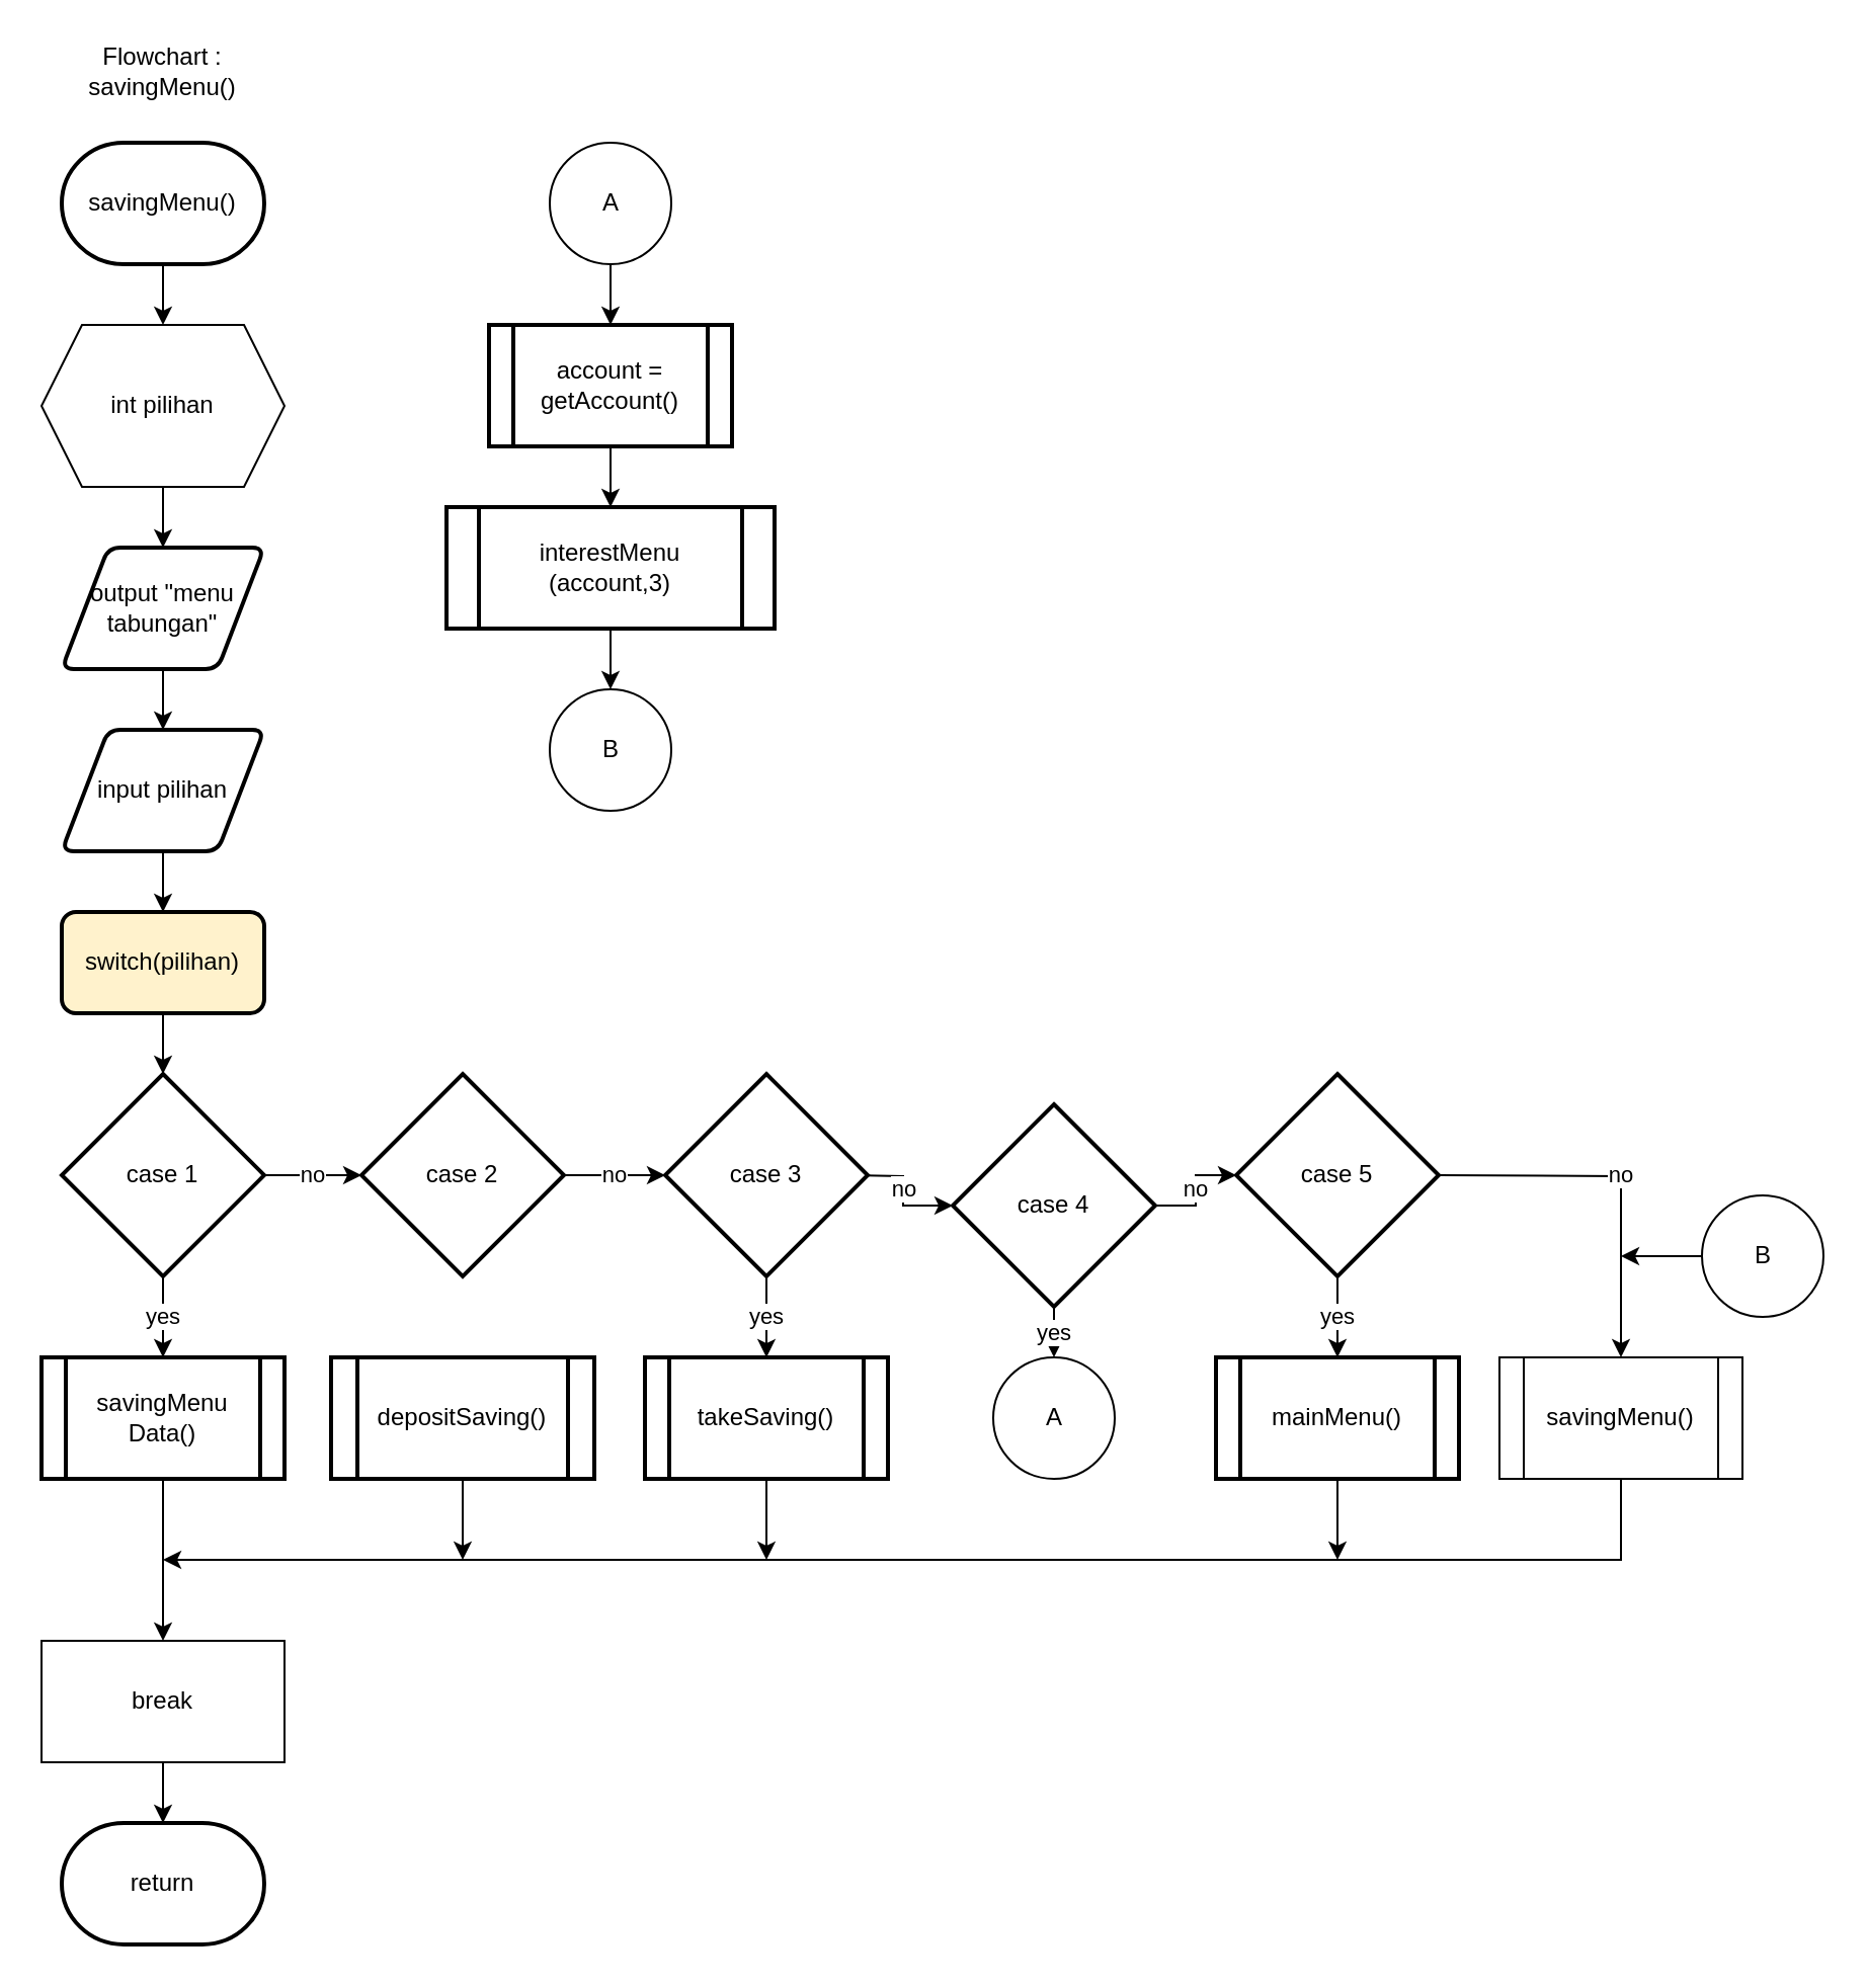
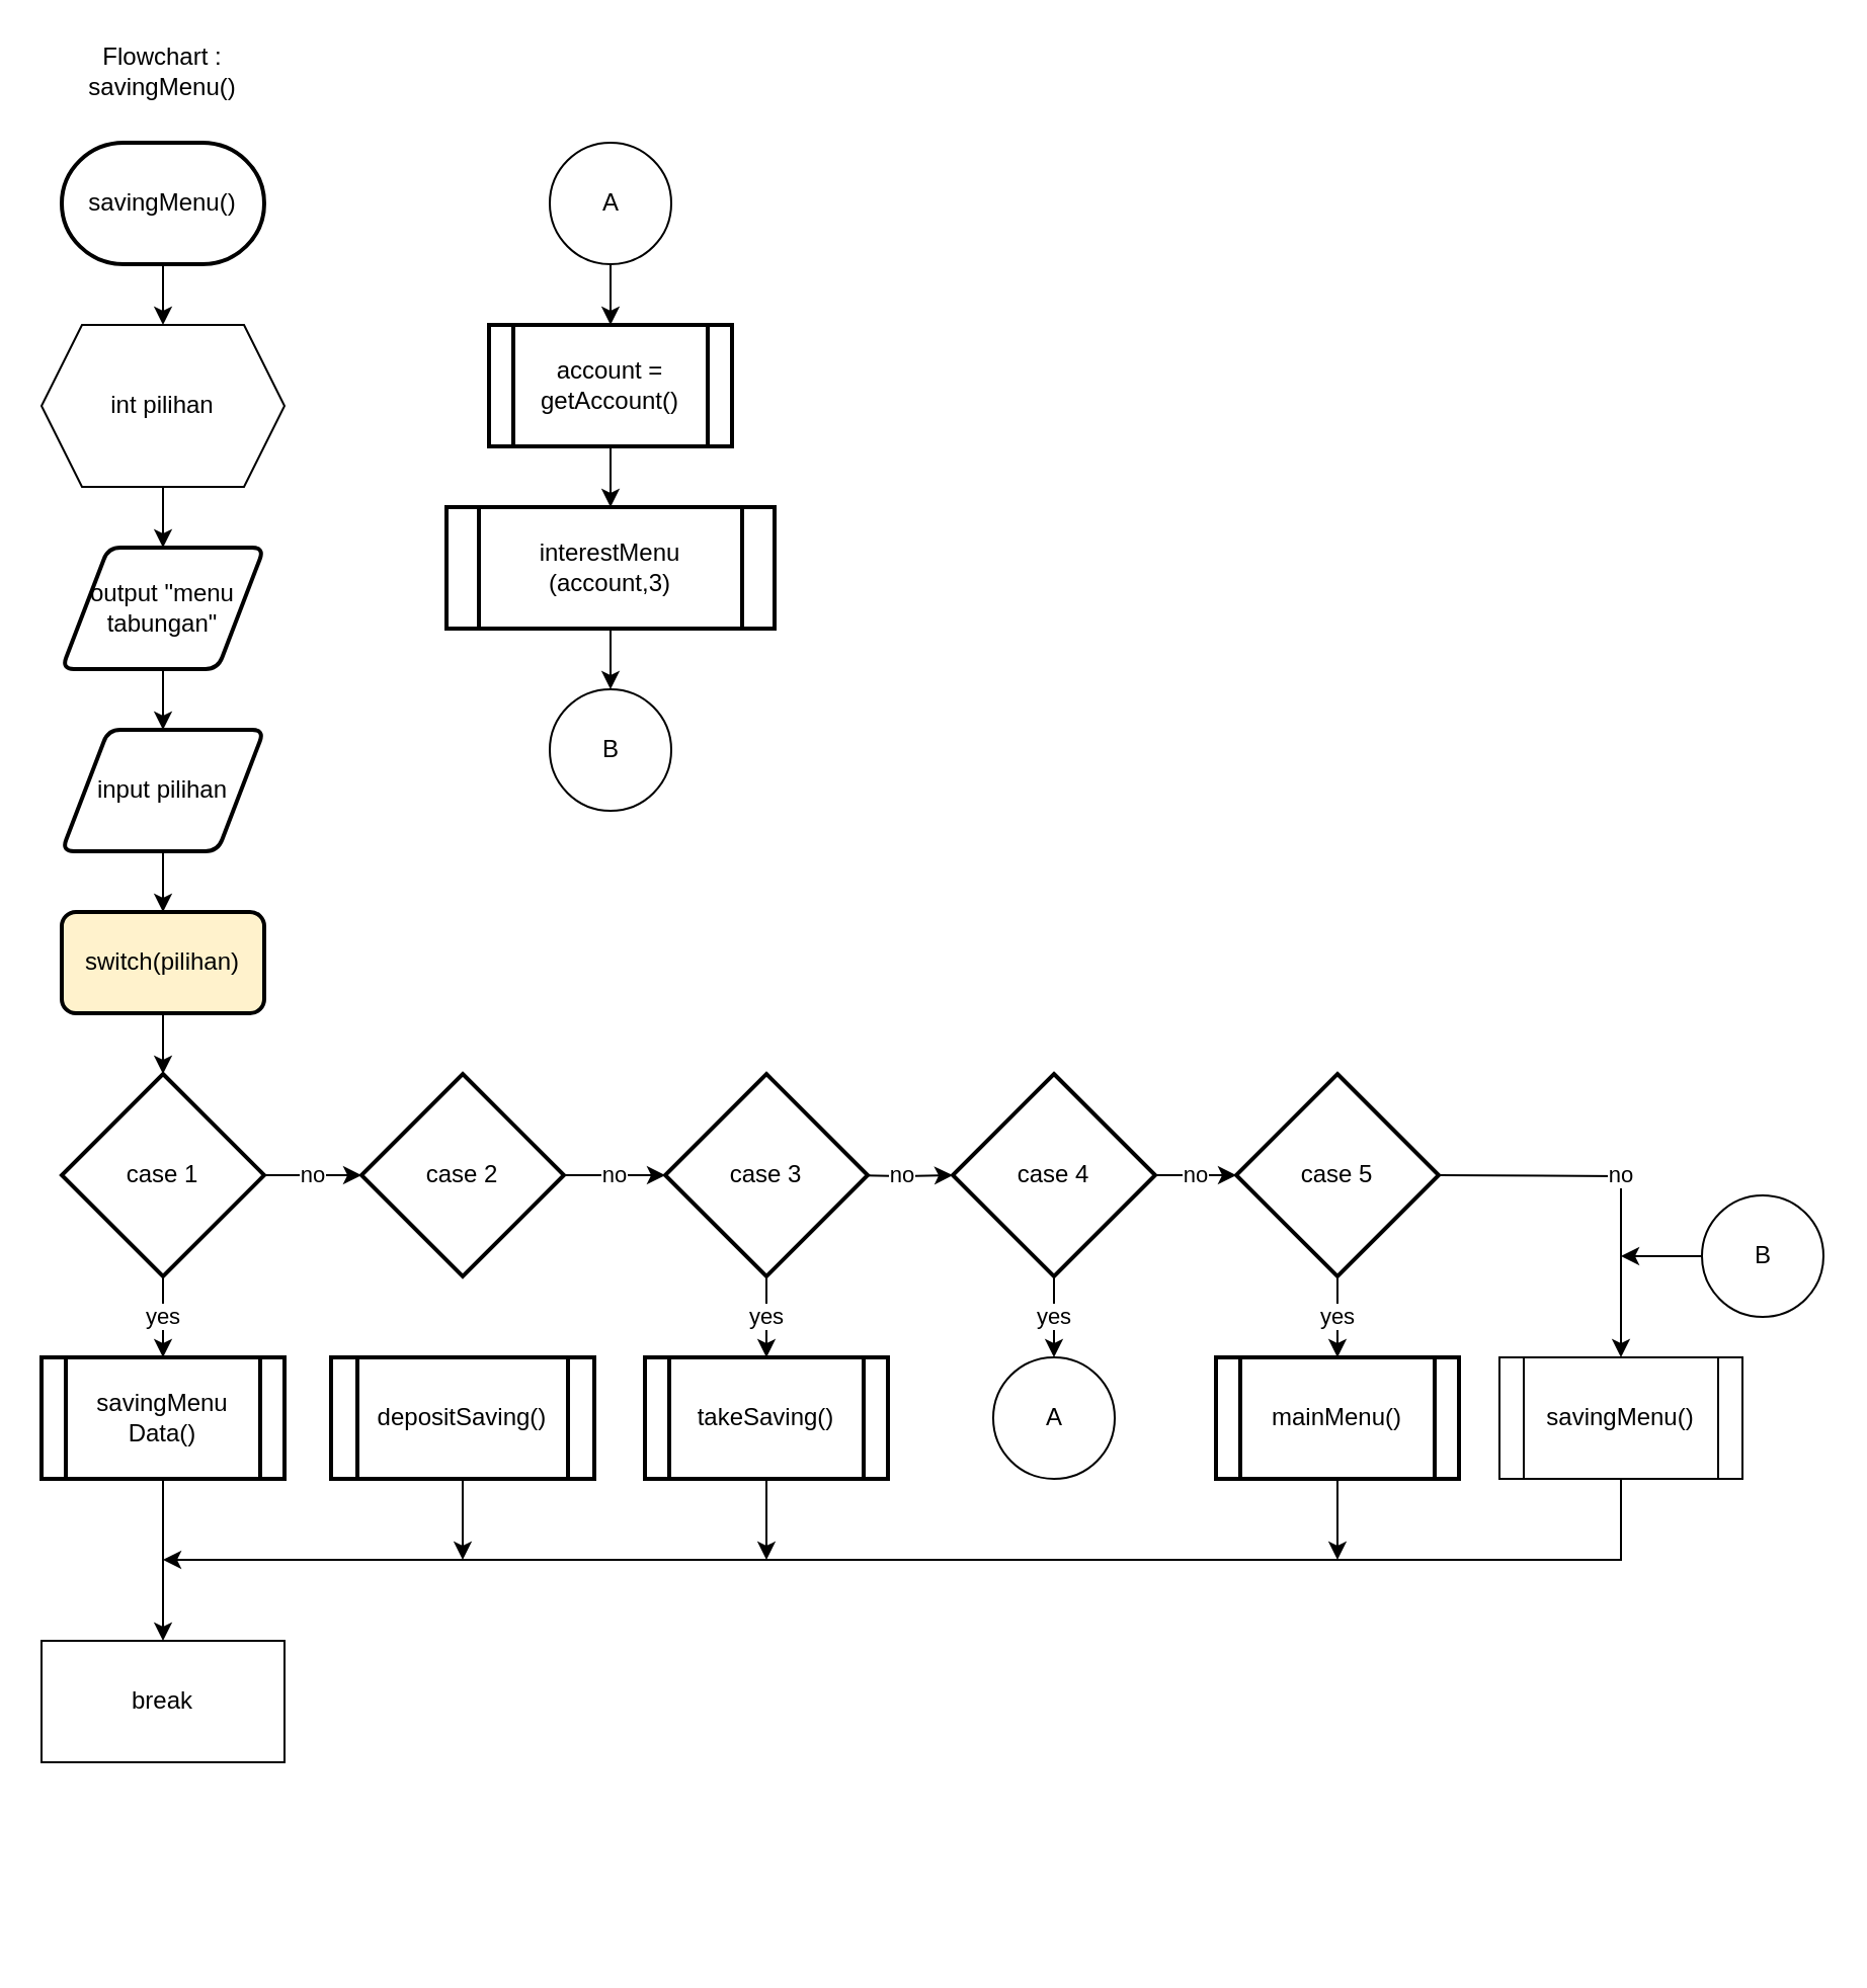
- <mxCell id="25" value="case 4" style="strokeWidth=2;html=1;shape=mxgraph.flowchart.decision;whiteSpace=wrap;" parent="1" vertex="1"><mxGeometry x="470" y="545" width="100" height="100" as="geometry" /></mxCell>
+ <mxCell id="25" value="case 4" style="strokeWidth=2;html=1;shape=mxgraph.flowchart.decision;whiteSpace=wrap;" parent="1" vertex="1"><mxGeometry x="470" y="530" width="100" height="100" as="geometry" /></mxCell>
- <mxCell id="48" value="" style="edgeStyle=orthogonalEdgeStyle;rounded=0;orthogonalLoop=1;jettySize=auto;html=1;" parent="1" source="49" target="35" edge="1"><mxGeometry relative="1" as="geometry" /></mxCell>
- <mxCell id="35" value="return" style="strokeWidth=2;html=1;shape=mxgraph.flowchart.terminator;whiteSpace=wrap;" parent="1" vertex="1"><mxGeometry x="30" y="900" width="100" height="60" as="geometry" /></mxCell>
